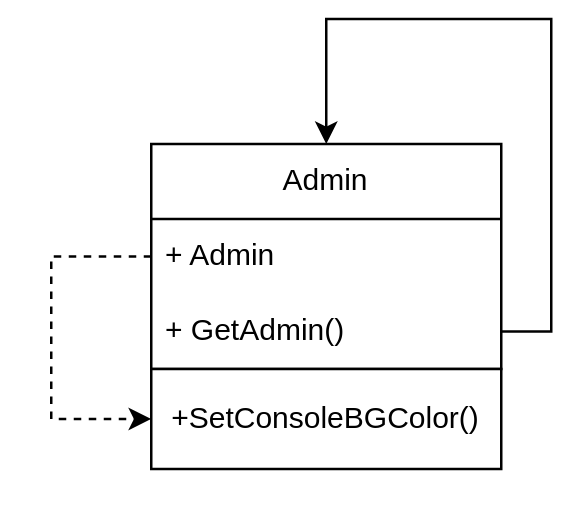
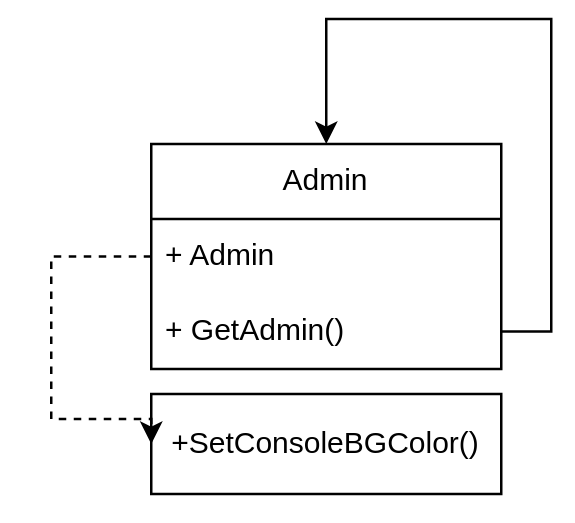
- <mxCell id="6" value="+SetConsoleBGColor()" style="rounded=0;whiteSpace=wrap;html=1;" vertex="1" parent="1"><mxGeometry x="60" y="110" width="140" height="40" as="geometry" /></mxCell>
+ <mxCell id="6" value="+SetConsoleBGColor()" style="rounded=0;whiteSpace=wrap;html=1;" vertex="1" parent="1"><mxGeometry x="60" y="120" width="140" height="40" as="geometry" /></mxCell>
